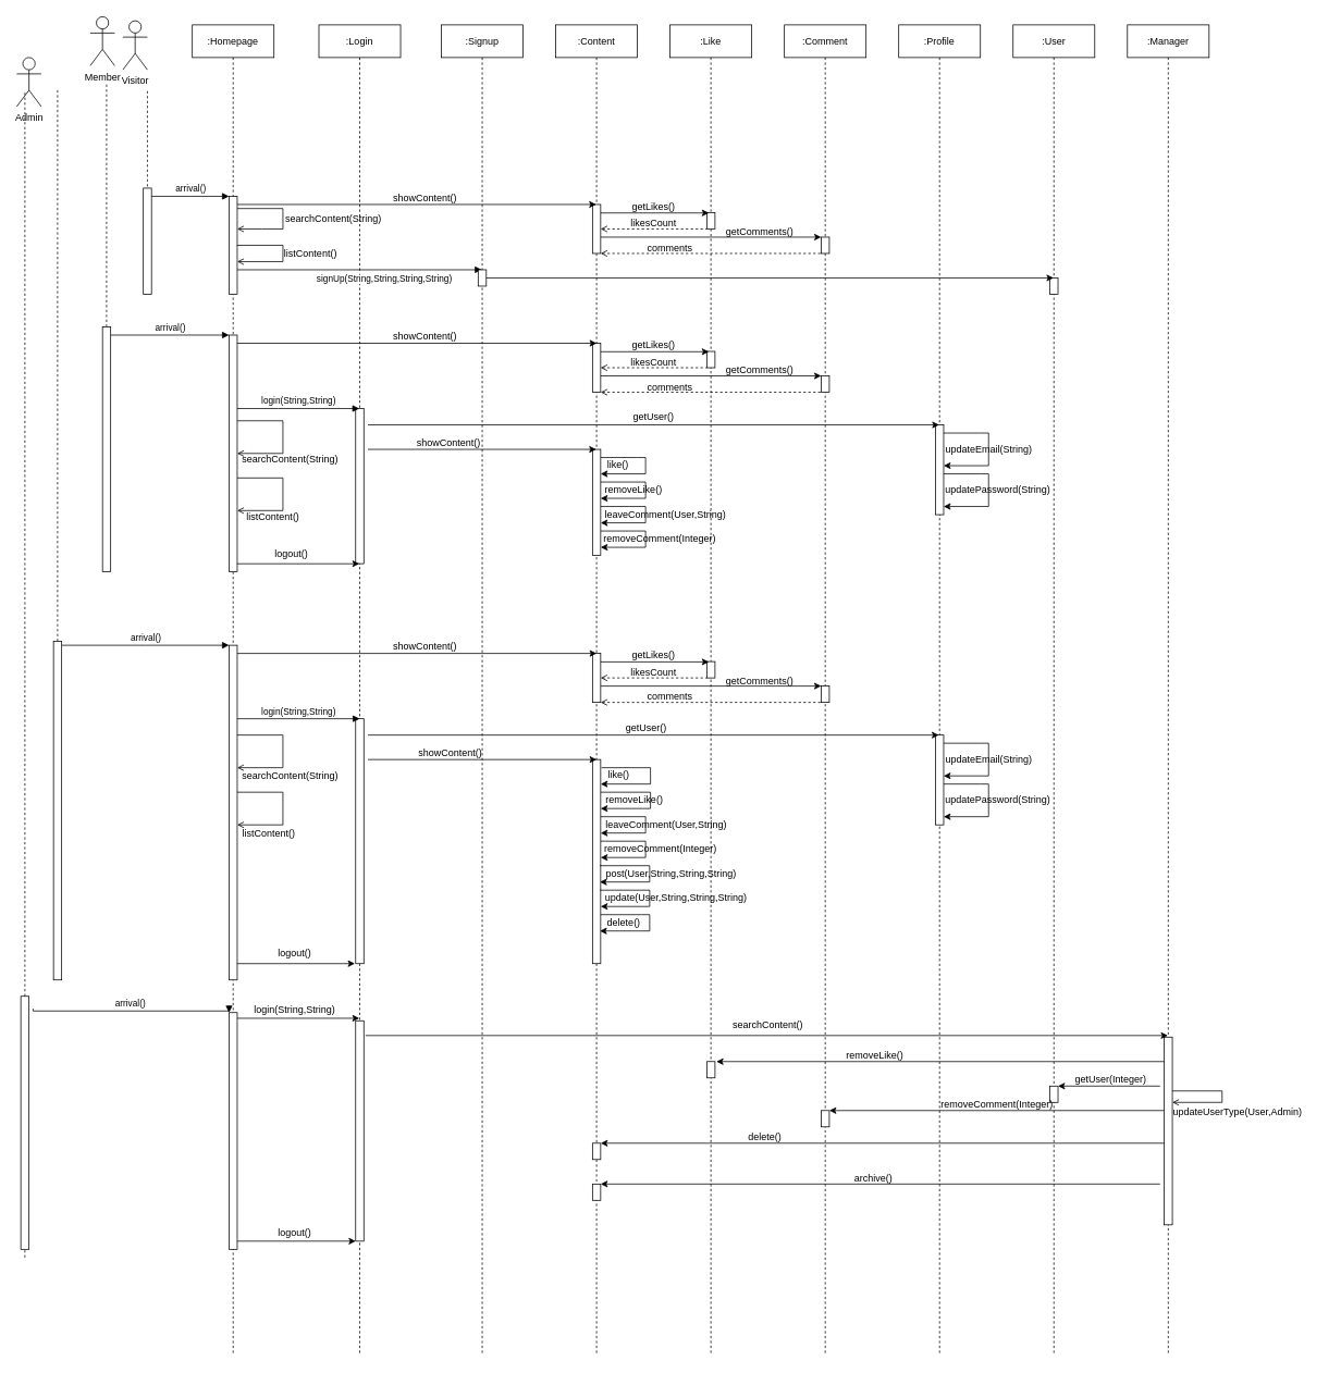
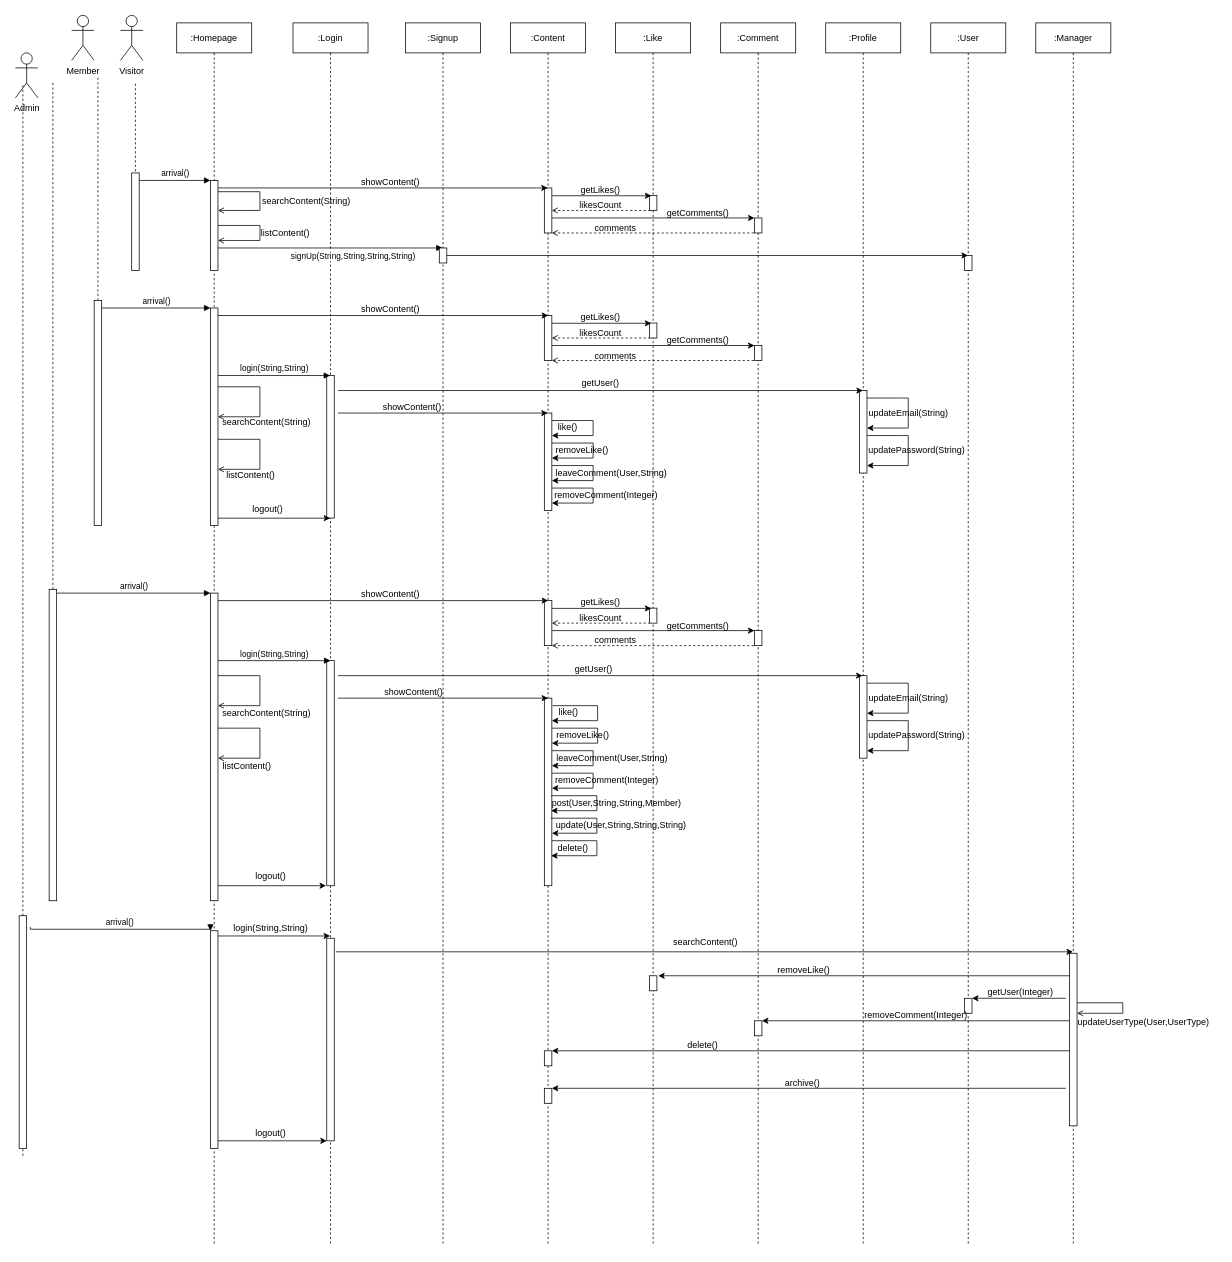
- <mxCell id="20" value="Member" style="shape=umlActor;verticalLabelPosition=bottom;verticalAlign=top;html=1;outlineConnect=0;" parent="1" vertex="1"><mxGeometry x="110" y="20" width="30" height="60" as="geometry" /></mxCell>
+ <mxCell id="20" value="Member" style="shape=umlActor;verticalLabelPosition=bottom;verticalAlign=top;html=1;outlineConnect=0;" parent="1" vertex="1"><mxGeometry x="95" y="20" width="30" height="60" as="geometry" /></mxCell>
- <mxCell id="19" value="Visitor" style="shape=umlActor;verticalLabelPosition=bottom;verticalAlign=top;html=1;outlineConnect=0;" parent="1" vertex="1"><mxGeometry x="150" y="25" width="30" height="60" as="geometry" /></mxCell>
+ <mxCell id="19" value="Visitor" style="shape=umlActor;verticalLabelPosition=bottom;verticalAlign=top;html=1;outlineConnect=0;" parent="1" vertex="1"><mxGeometry x="160" y="20" width="30" height="60" as="geometry" /></mxCell>
- <mxCell id="118" value="post(User,String,String,String)" style="text;html=1;align=center;verticalAlign=middle;resizable=0;points=[];autosize=1;strokeColor=none;fillColor=none;" parent="1" vertex="1"><mxGeometry x="731" y="1055" width="180" height="30" as="geometry" /></mxCell>
+ <mxCell id="118" value="post(User,String,String,Member)" style="text;html=1;align=center;verticalAlign=middle;resizable=0;points=[];autosize=1;strokeColor=none;fillColor=none;" parent="1" vertex="1"><mxGeometry x="731" y="1055" width="180" height="30" as="geometry" /></mxCell>
- <mxCell id="148" value="updateUserType(User,Admin)" style="text;strokeColor=none;fillColor=none;align=left;verticalAlign=top;spacingLeft=4;spacingRight=4;overflow=hidden;rotatable=0;points=[[0,0.5],[1,0.5]];portConstraint=eastwest;" parent="1" vertex="1"><mxGeometry x="1430" y="1348" width="190" height="26" as="geometry" /></mxCell>
+ <mxCell id="148" value="updateUserType(User,UserType)" style="text;strokeColor=none;fillColor=none;align=left;verticalAlign=top;spacingLeft=4;spacingRight=4;overflow=hidden;rotatable=0;points=[[0,0.5],[1,0.5]];portConstraint=eastwest;" parent="1" vertex="1"><mxGeometry x="1430" y="1348" width="190" height="26" as="geometry" /></mxCell>
